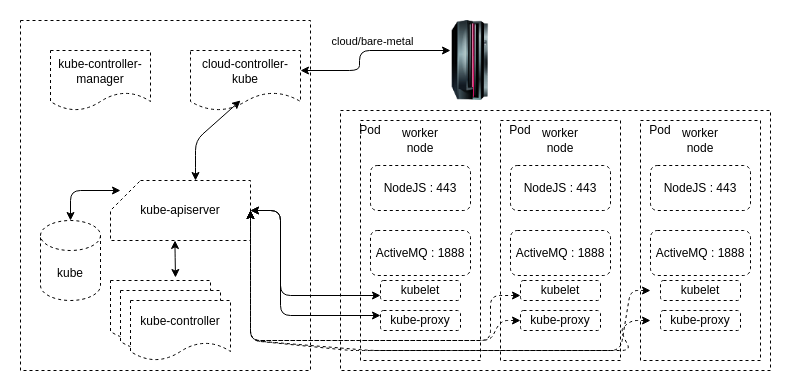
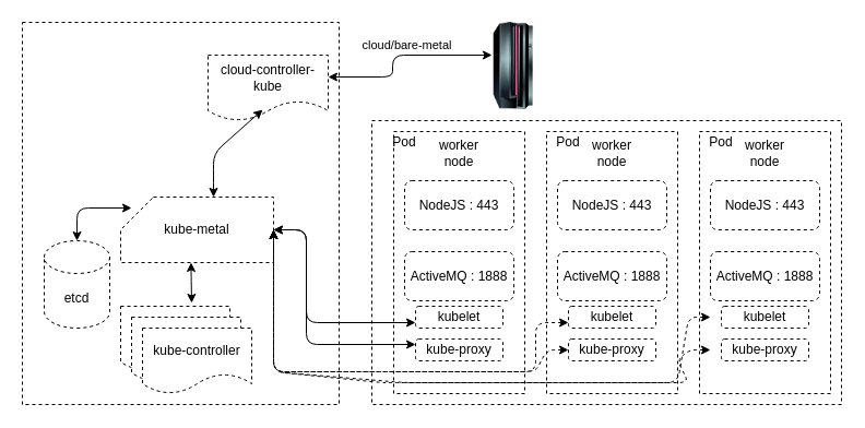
- <mxCell id="3" value="kube-controller-manager" style="shape=document;whiteSpace=wrap;html=1;boundedLbl=1;dashed=1;" vertex="1" parent="1"><mxGeometry x="50" y="50" width="100" height="60" as="geometry" /></mxCell>
- <mxCell id="5" value="kube-apiserver" style="shape=card;whiteSpace=wrap;html=1;dashed=1;" vertex="1" parent="1"><mxGeometry x="110" y="180" width="140" height="60" as="geometry" /></mxCell>
+ <mxCell id="5" value="kube-metal" style="shape=card;whiteSpace=wrap;html=1;dashed=1;" vertex="1" parent="1"><mxGeometry x="110" y="180" width="140" height="60" as="geometry" /></mxCell>
- <mxCell id="6" value="kube" style="shape=cylinder3;whiteSpace=wrap;html=1;boundedLbl=1;backgroundOutline=1;size=15;dashed=1;" vertex="1" parent="1"><mxGeometry x="40" y="220" width="60" height="80" as="geometry" /></mxCell>
+ <mxCell id="6" value="etcd" style="shape=cylinder3;whiteSpace=wrap;html=1;boundedLbl=1;backgroundOutline=1;size=15;dashed=1;" vertex="1" parent="1"><mxGeometry x="40" y="220" width="60" height="80" as="geometry" /></mxCell>
